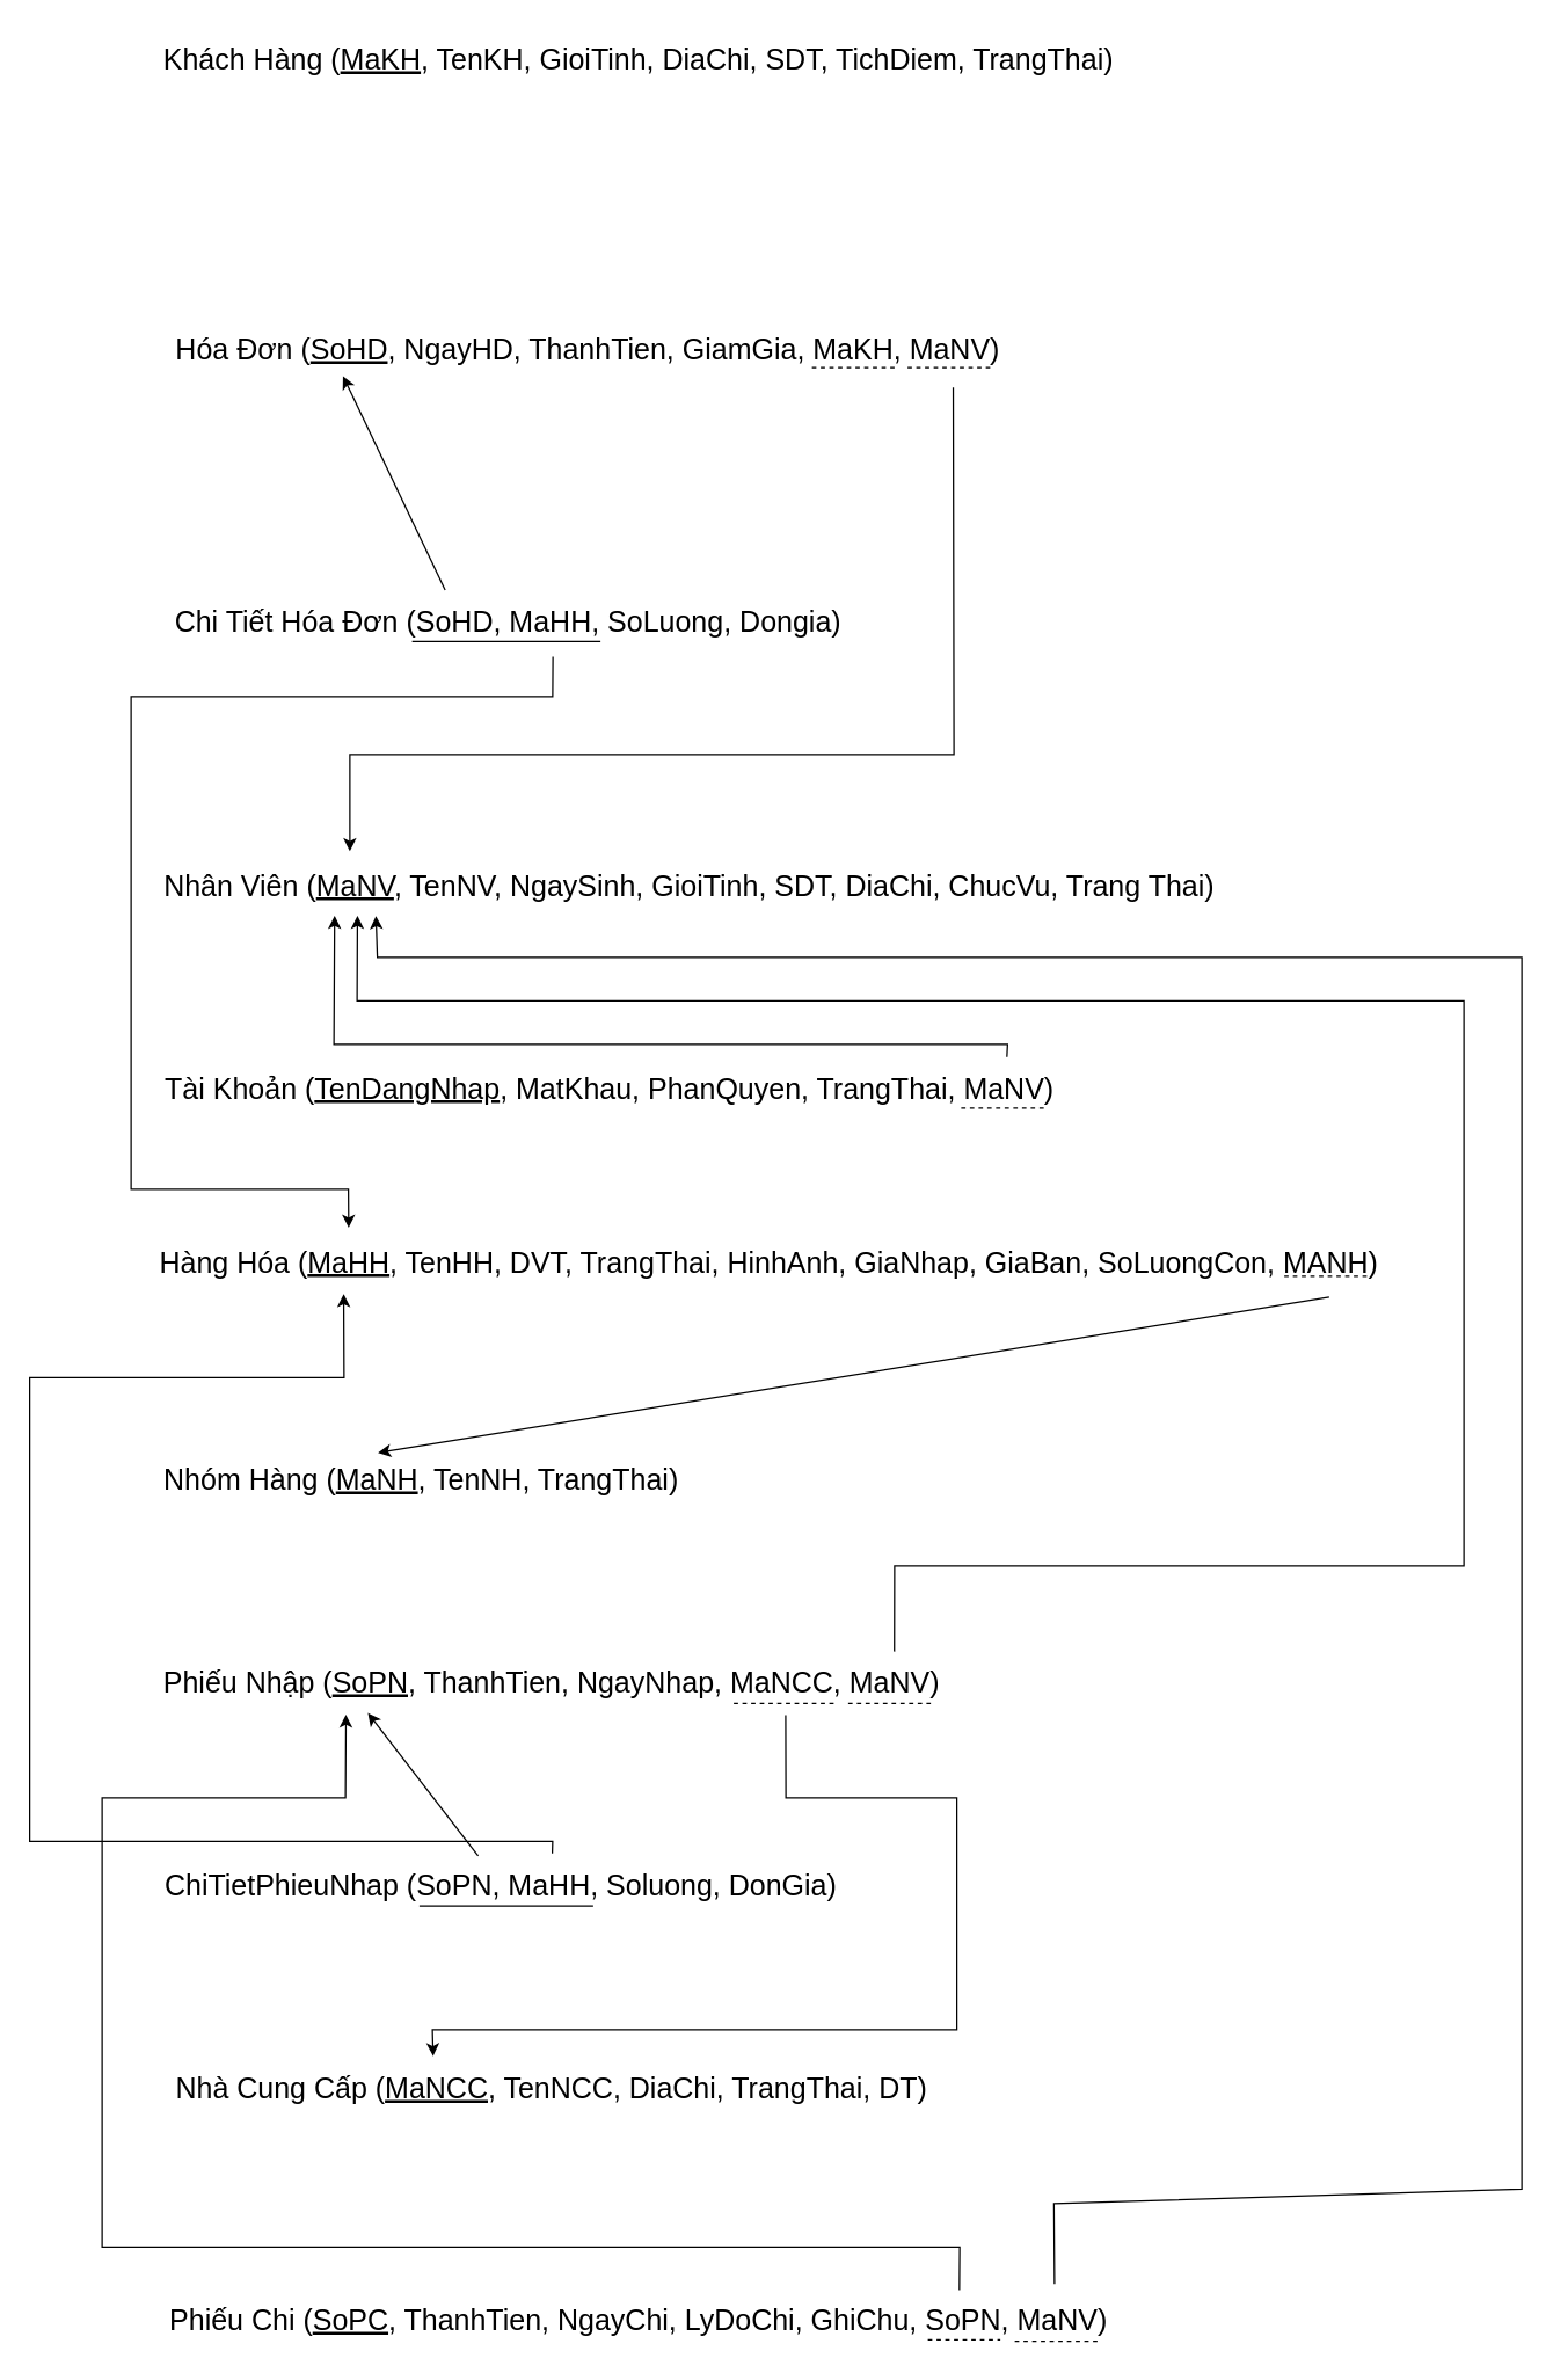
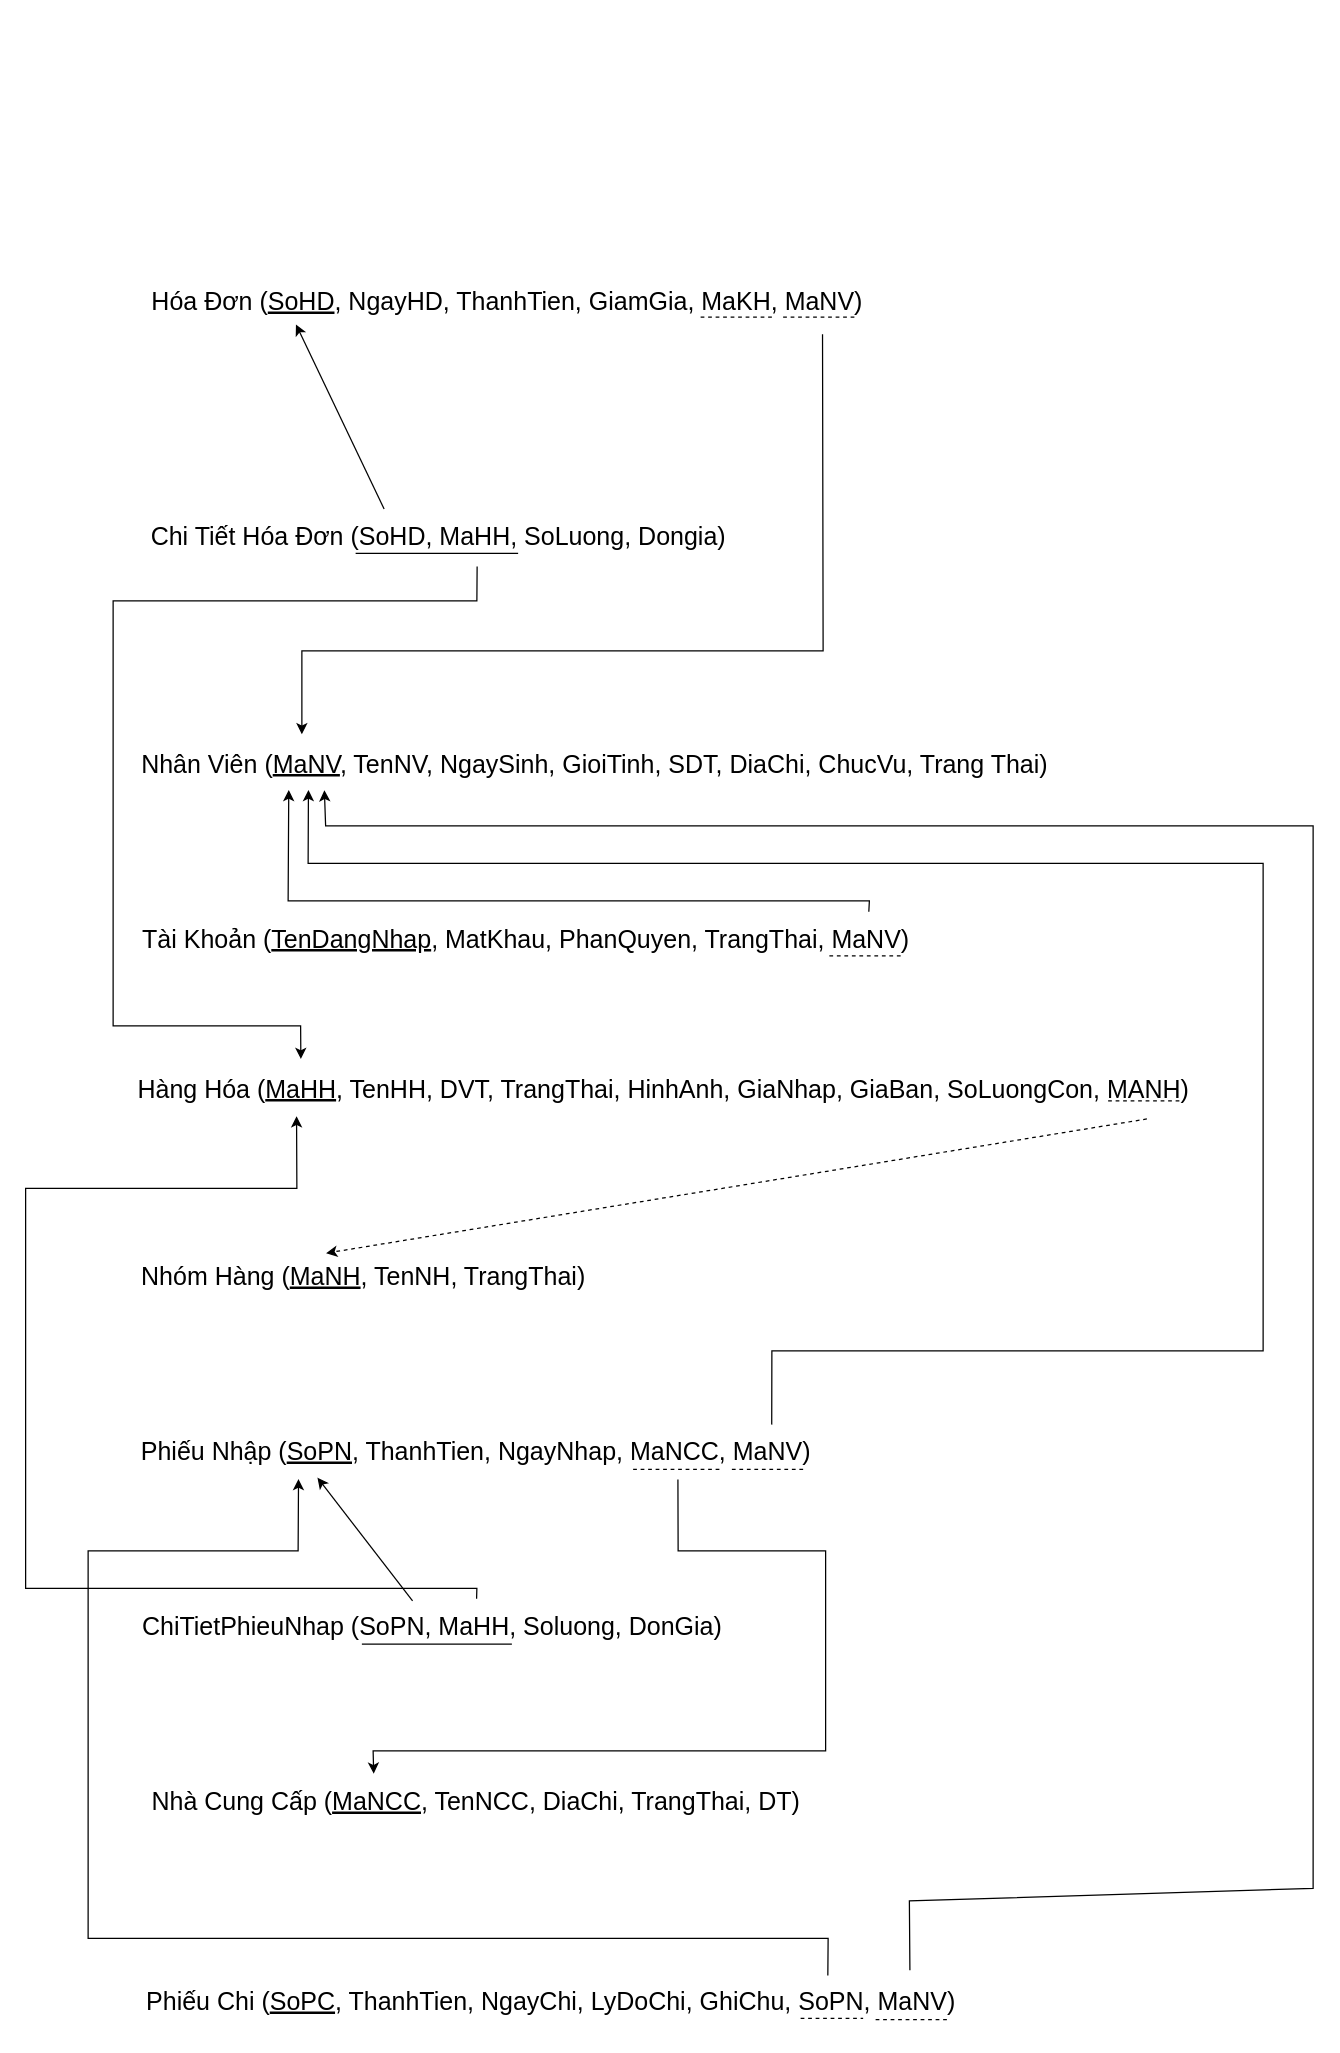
- <mxCell id="2" value="Khách Hàng (&lt;u&gt;MaKH&lt;/u&gt;, TenKH, GioiTinh, DiaChi, SDT, TichDiem, TrangThai)" style="text;html=1;align=center;verticalAlign=middle;resizable=0;points=[];autosize=1;strokeColor=none;fillColor=none;fontSize=20;" parent="1" vertex="1"><mxGeometry x="100" y="20" width="680" height="40" as="geometry" /></mxCell>
- <mxCell id="26" value="" style="endArrow=classic;html=1;rounded=0;exitX=0.95;exitY=1.112;exitDx=0;exitDy=0;exitPerimeter=0;entryX=0.422;entryY=0.046;entryDx=0;entryDy=0;entryPerimeter=0;" edge="1" parent="1" source="5" target="6"><mxGeometry width="50" height="50" relative="1" as="geometry"><mxPoint y="890" as="sourcePoint" x="570" /><mxPoint x="620" y="840" as="targetPoint" /></mxGeometry></mxCell>
+ <mxCell id="26" value="" style="endArrow=classic;html=1;rounded=0;exitX=0.95;exitY=1.112;exitDx=0;exitDy=0;exitPerimeter=0;entryX=0.422;entryY=0.046;entryDx=0;entryDy=0;entryPerimeter=0;dashed=1;" edge="1" parent="1" source="5" target="6"><mxGeometry width="50" height="50" relative="1" as="geometry"><mxPoint y="890" as="sourcePoint" x="570" /><mxPoint x="620" y="840" as="targetPoint" /></mxGeometry></mxCell>
